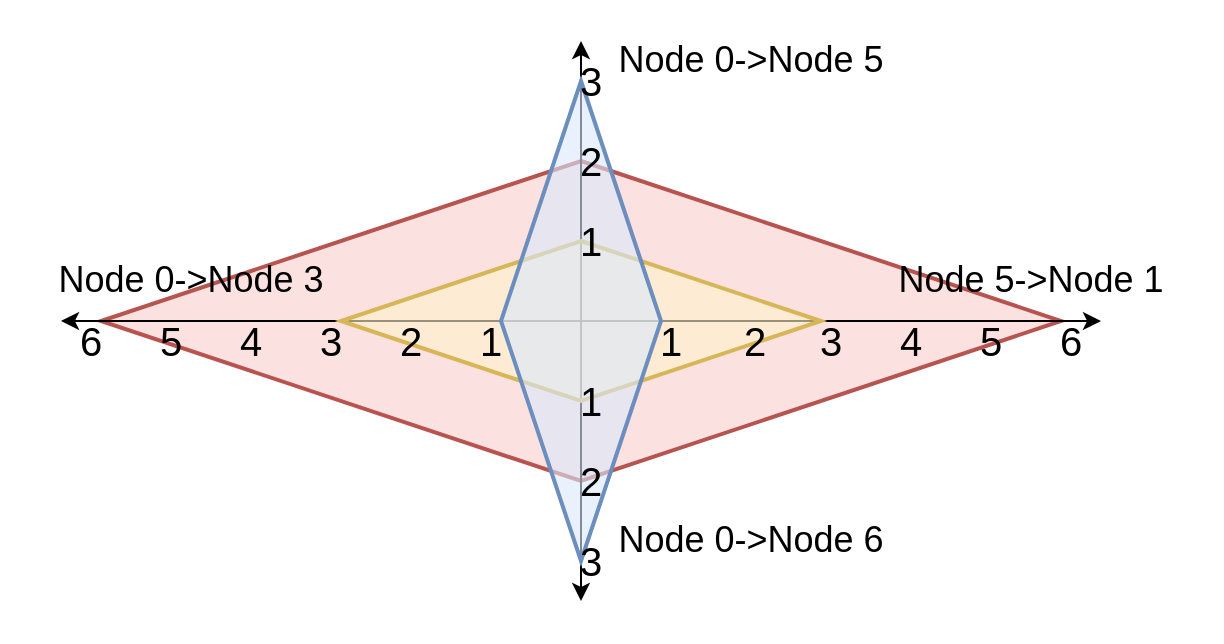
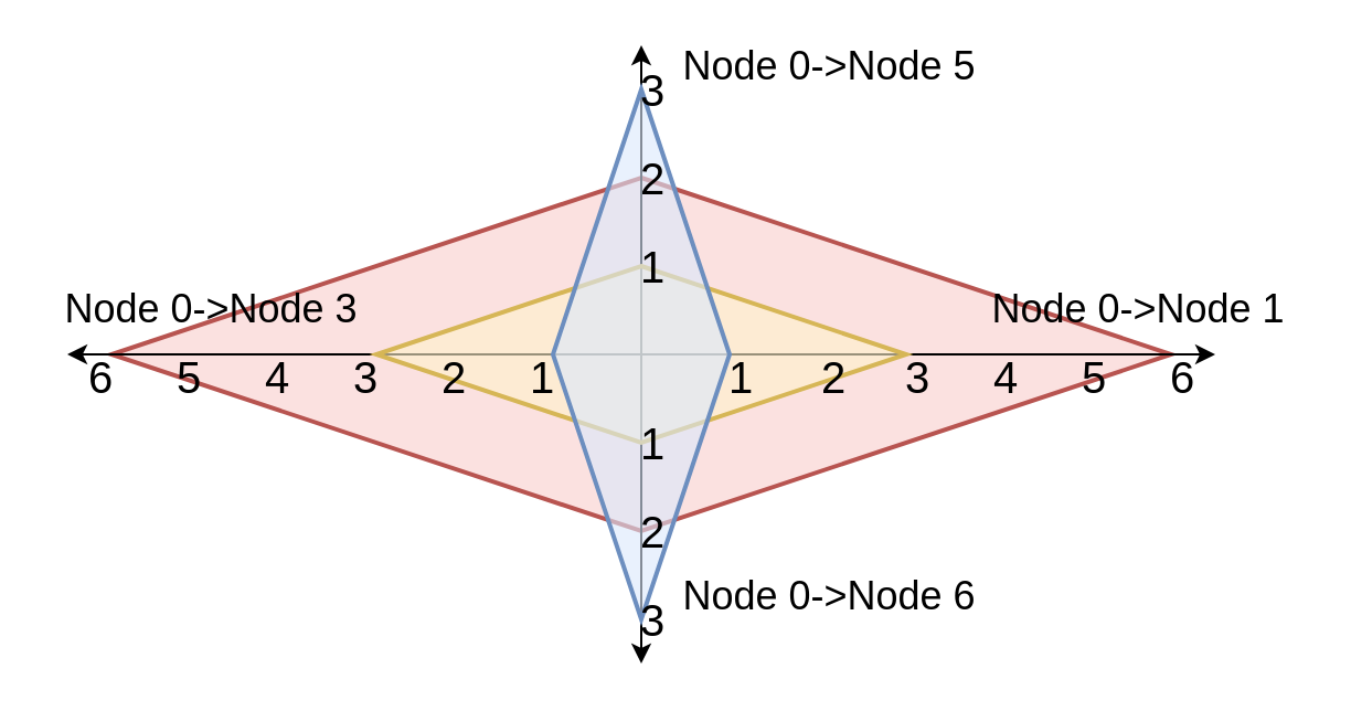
- <mxCell id="16" value="&lt;font style=&quot;font-size: 18px&quot;&gt;Node 5-&amp;gt;Node 1&lt;/font&gt;" style="text;html=1;align=center;verticalAlign=middle;resizable=0;points=[];autosize=1;" parent="1" vertex="1"><mxGeometry x="440" y="130" width="150" height="20" as="geometry" /></mxCell>
+ <mxCell id="16" value="&lt;font style=&quot;font-size: 18px&quot;&gt;Node 0-&amp;gt;Node 1&lt;/font&gt;" style="text;html=1;align=center;verticalAlign=middle;resizable=0;points=[];autosize=1;" parent="1" vertex="1"><mxGeometry x="440" y="130" width="150" height="20" as="geometry" /></mxCell>
